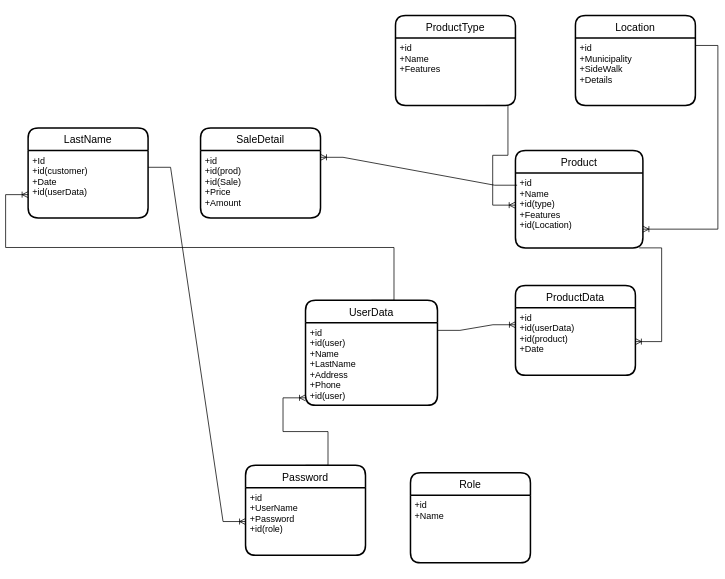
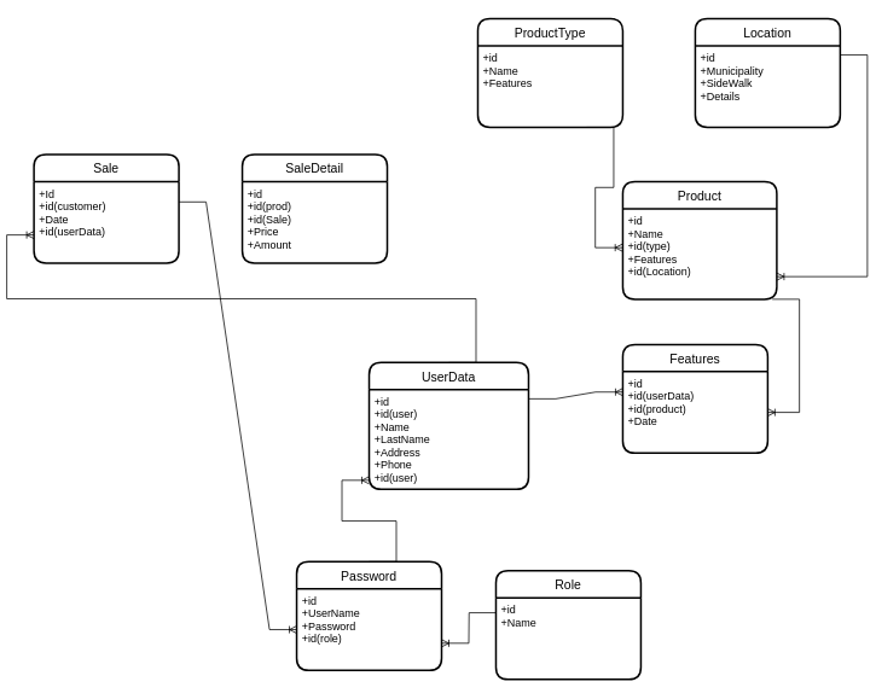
- <mxCell id="4" value="LastName" style="swimlane;childLayout=stackLayout;horizontal=1;startSize=30;horizontalStack=0;rounded=1;fontSize=14;fontStyle=0;strokeWidth=2;resizeParent=0;resizeLast=1;shadow=0;dashed=0;align=center;" parent="1" vertex="1"><mxGeometry x="20" y="170" width="160" height="120" as="geometry" /></mxCell>
+ <mxCell id="4" value="Sale" style="swimlane;childLayout=stackLayout;horizontal=1;startSize=30;horizontalStack=0;rounded=1;fontSize=14;fontStyle=0;strokeWidth=2;resizeParent=0;resizeLast=1;shadow=0;dashed=0;align=center;" parent="1" vertex="1"><mxGeometry x="20" y="170" width="160" height="120" as="geometry" /></mxCell>
- <mxCell id="15" value="" style="edgeStyle=entityRelationEdgeStyle;fontSize=12;html=1;endArrow=ERoneToMany;rounded=0;entryX=1;entryY=0.102;entryDx=0;entryDy=0;entryPerimeter=0;exitX=0.013;exitY=0.164;exitDx=0;exitDy=0;exitPerimeter=0;" parent="1" source="7" target="3" edge="1"><mxGeometry width="100" height="100" relative="1" as="geometry"><mxPoint x="630" y="240" as="sourcePoint" /><mxPoint x="730" y="140" as="targetPoint" /></mxGeometry></mxCell>
- <mxCell id="25" value="ProductData" style="swimlane;childLayout=stackLayout;horizontal=1;startSize=30;horizontalStack=0;rounded=1;fontSize=14;fontStyle=0;strokeWidth=2;resizeParent=0;resizeLast=1;shadow=0;dashed=0;align=center;" parent="1" vertex="1"><mxGeometry x="670" y="380" width="160" height="120" as="geometry" /></mxCell>
+ <mxCell id="25" value="Features" style="swimlane;childLayout=stackLayout;horizontal=1;startSize=30;horizontalStack=0;rounded=1;fontSize=14;fontStyle=0;strokeWidth=2;resizeParent=0;resizeLast=1;shadow=0;dashed=0;align=center;" parent="1" vertex="1"><mxGeometry x="670" y="380" width="160" height="120" as="geometry" /></mxCell>
+ <mxCell id="20" value="" style="edgeStyle=entityRelationEdgeStyle;fontSize=12;html=1;endArrow=ERoneToMany;rounded=0;entryX=1;entryY=0.667;entryDx=0;entryDy=0;entryPerimeter=0;exitX=0.002;exitY=0.182;exitDx=0;exitDy=0;exitPerimeter=0;" parent="1" source="19" target="9" edge="1"><mxGeometry width="100" height="100" relative="1" as="geometry"><mxPoint x="470" y="520" as="sourcePoint" /><mxPoint x="570" y="420" as="targetPoint" /></mxGeometry></mxCell>
